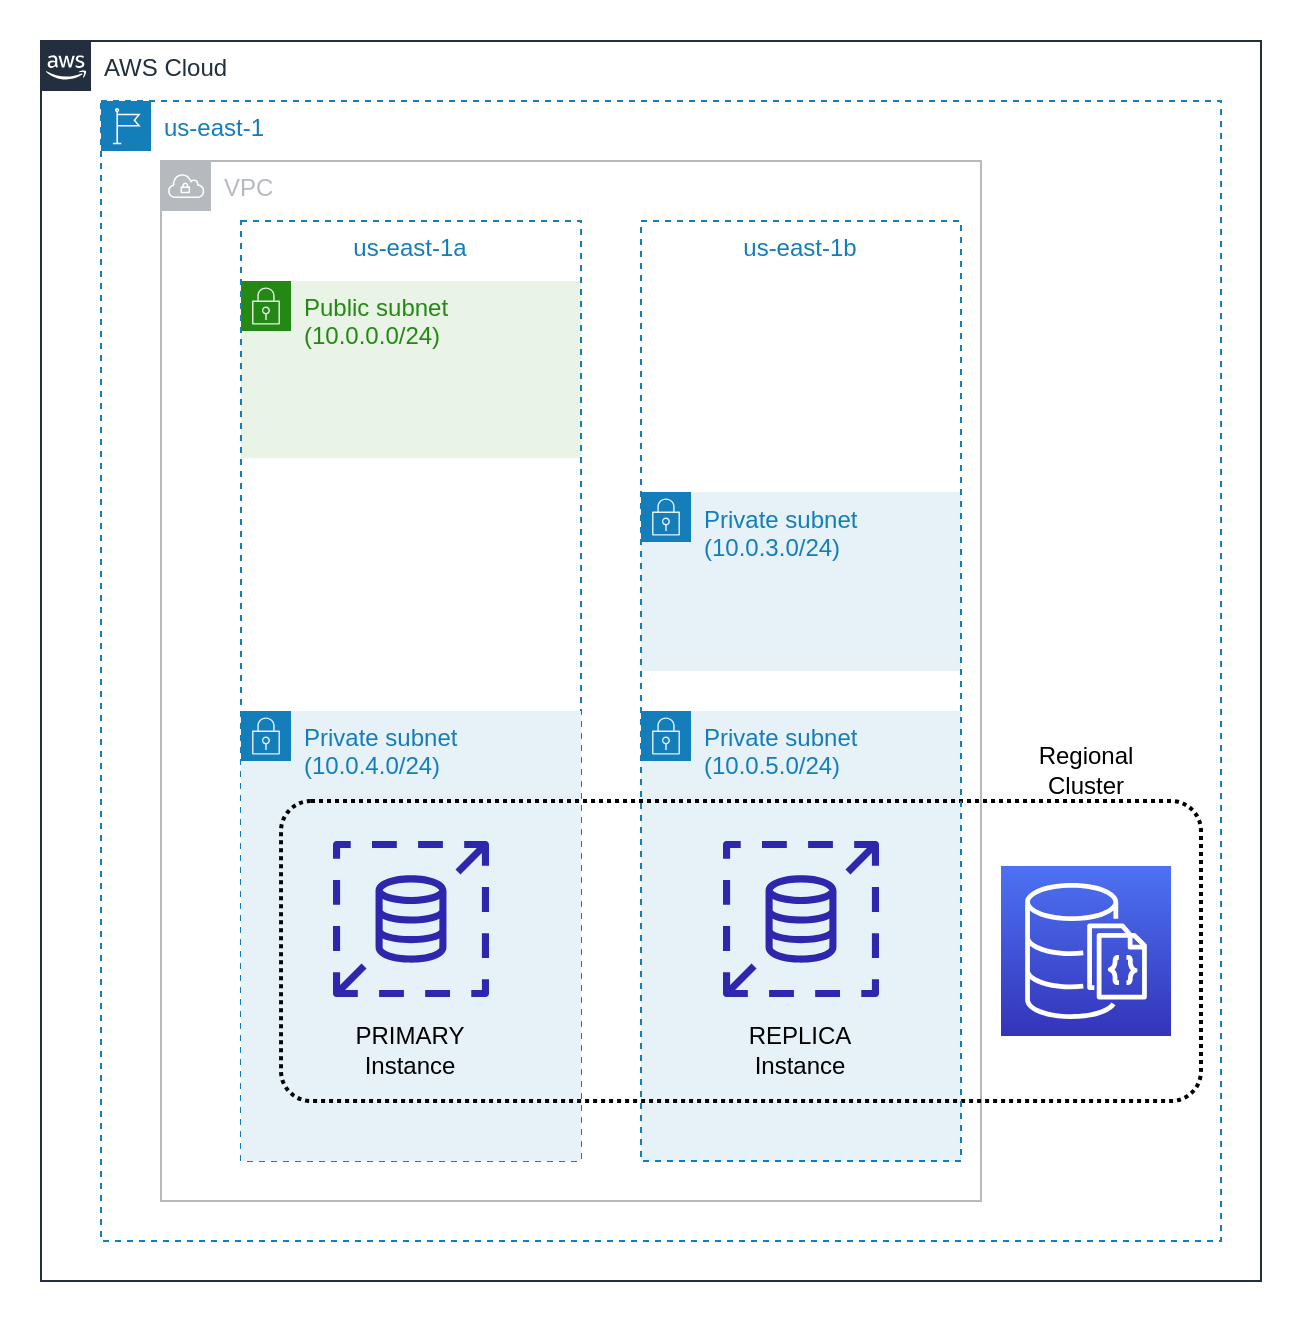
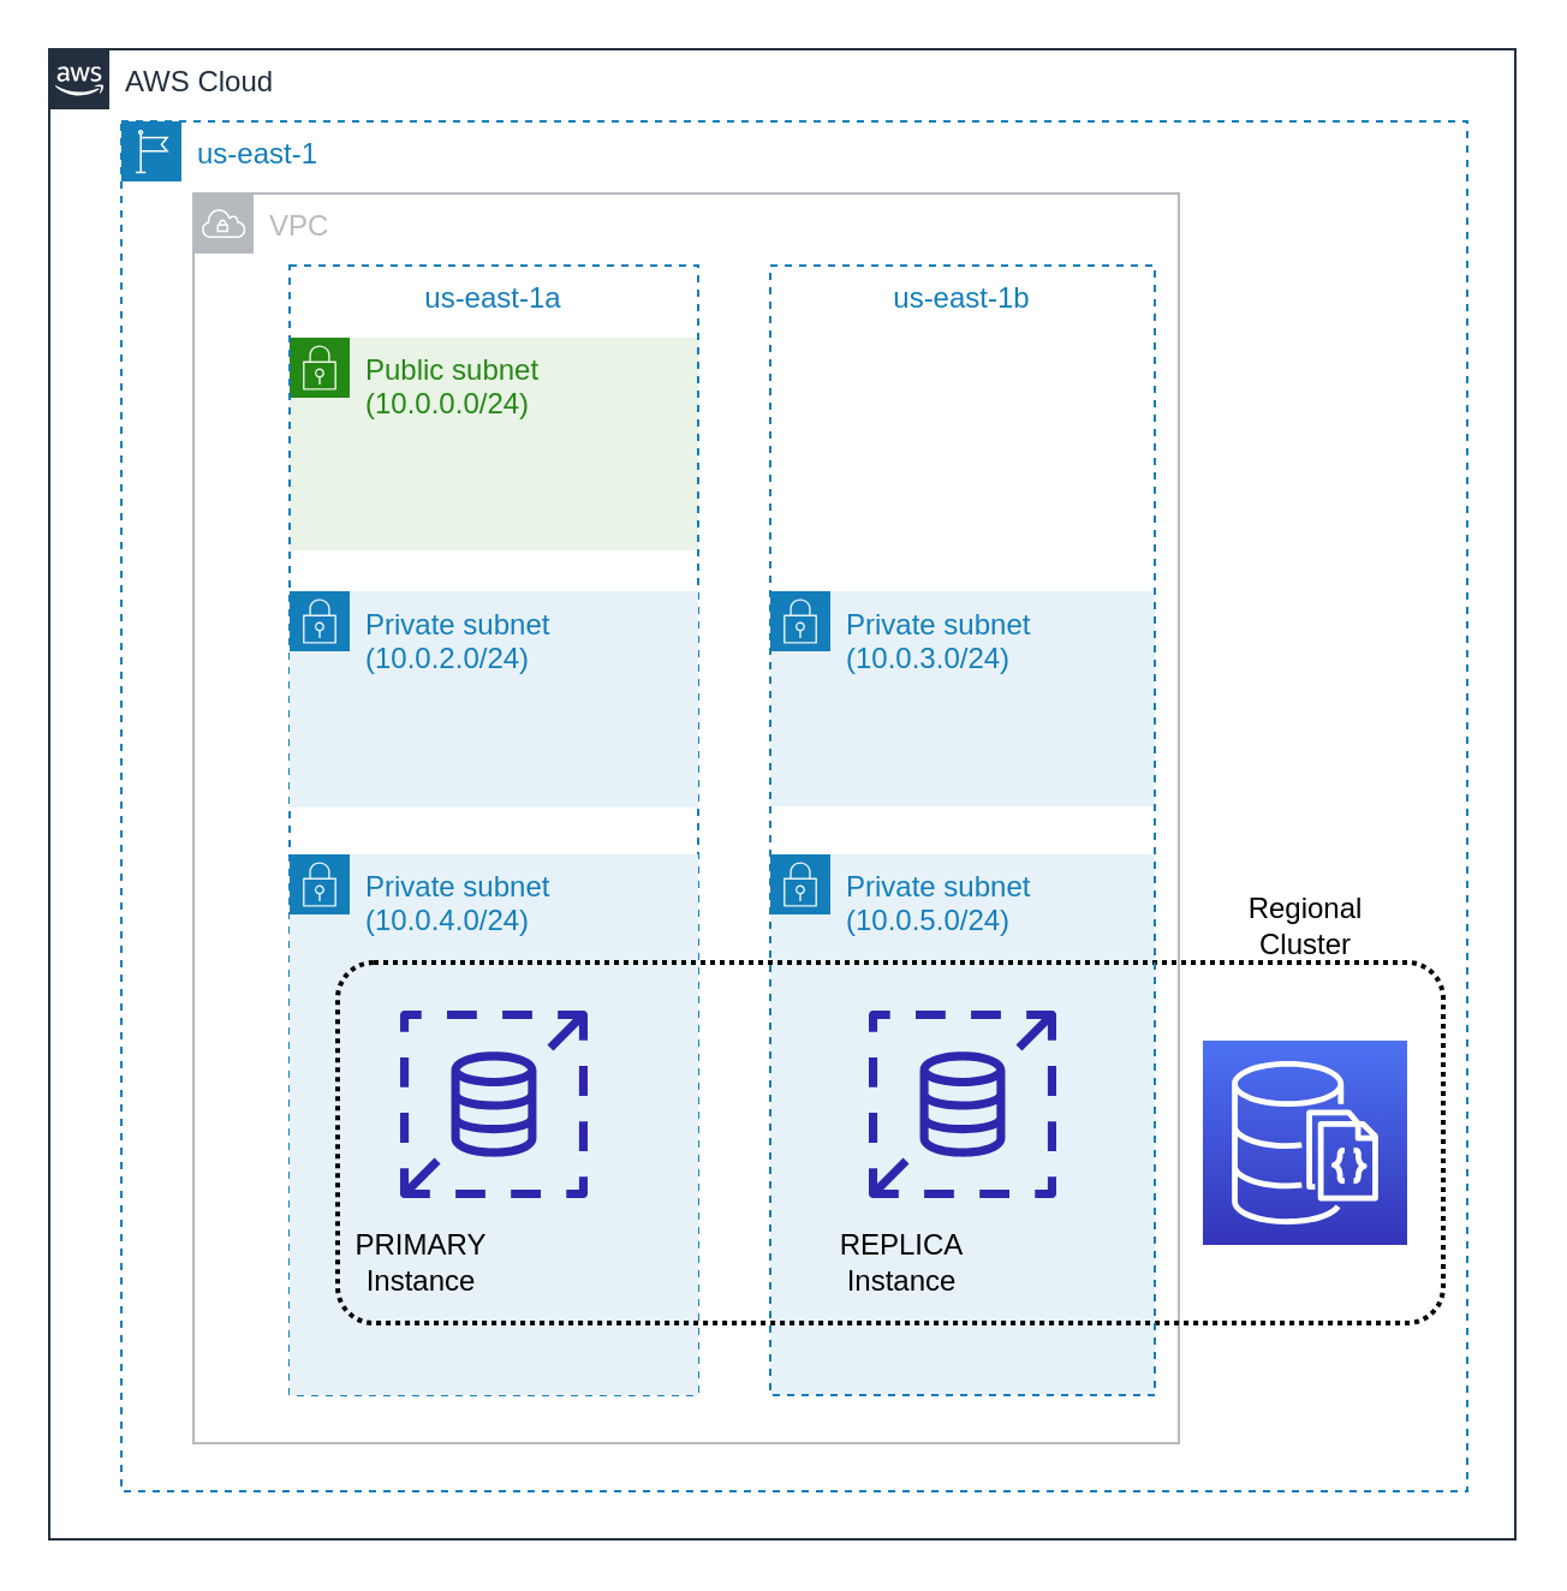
+ <mxCell id="12" value="Private subnet (10.0.2.0/24)" style="points=[[0,0],[0.25,0],[0.5,0],[0.75,0],[1,0],[1,0.25],[1,0.5],[1,0.75],[1,1],[0.75,1],[0.5,1],[0.25,1],[0,1],[0,0.75],[0,0.5],[0,0.25]];outlineConnect=0;gradientColor=none;html=1;whiteSpace=wrap;fontSize=12;fontStyle=0;container=1;pointerEvents=0;collapsible=0;recursiveResize=0;shape=mxgraph.aws4.group;grIcon=mxgraph.aws4.group_security_group;grStroke=0;strokeColor=#147EBA;fillColor=#E6F2F8;verticalAlign=top;align=left;spacingLeft=30;fontColor=#147EBA;dashed=0;" vertex="1" parent="1"><mxGeometry x="120" y="245.5" width="170" height="90" as="geometry" /></mxCell>
- <mxCell id="8" value="PRIMARY Instance" style="text;html=1;strokeColor=none;fillColor=none;align=center;verticalAlign=middle;whiteSpace=wrap;rounded=0;" vertex="1" parent="6"><mxGeometry x="55" y="154.75" width="60" height="30" as="geometry" /></mxCell>
+ <mxCell id="8" value="PRIMARY Instance" style="text;html=1;strokeColor=none;fillColor=none;align=center;verticalAlign=middle;whiteSpace=wrap;rounded=0;" vertex="1" parent="6"><mxGeometry x="25" y="154.75" width="60" height="30" as="geometry" /></mxCell>
- <mxCell id="11" value="REPLICA Instance" style="text;html=1;strokeColor=none;fillColor=none;align=center;verticalAlign=middle;whiteSpace=wrap;rounded=0;" vertex="1" parent="9"><mxGeometry x="50" y="154.75" width="60" height="30" as="geometry" /></mxCell>
+ <mxCell id="11" value="REPLICA Instance" style="text;html=1;strokeColor=none;fillColor=none;align=center;verticalAlign=middle;whiteSpace=wrap;rounded=0;" vertex="1" parent="9"><mxGeometry x="25" y="154.75" width="60" height="30" as="geometry" /></mxCell>
